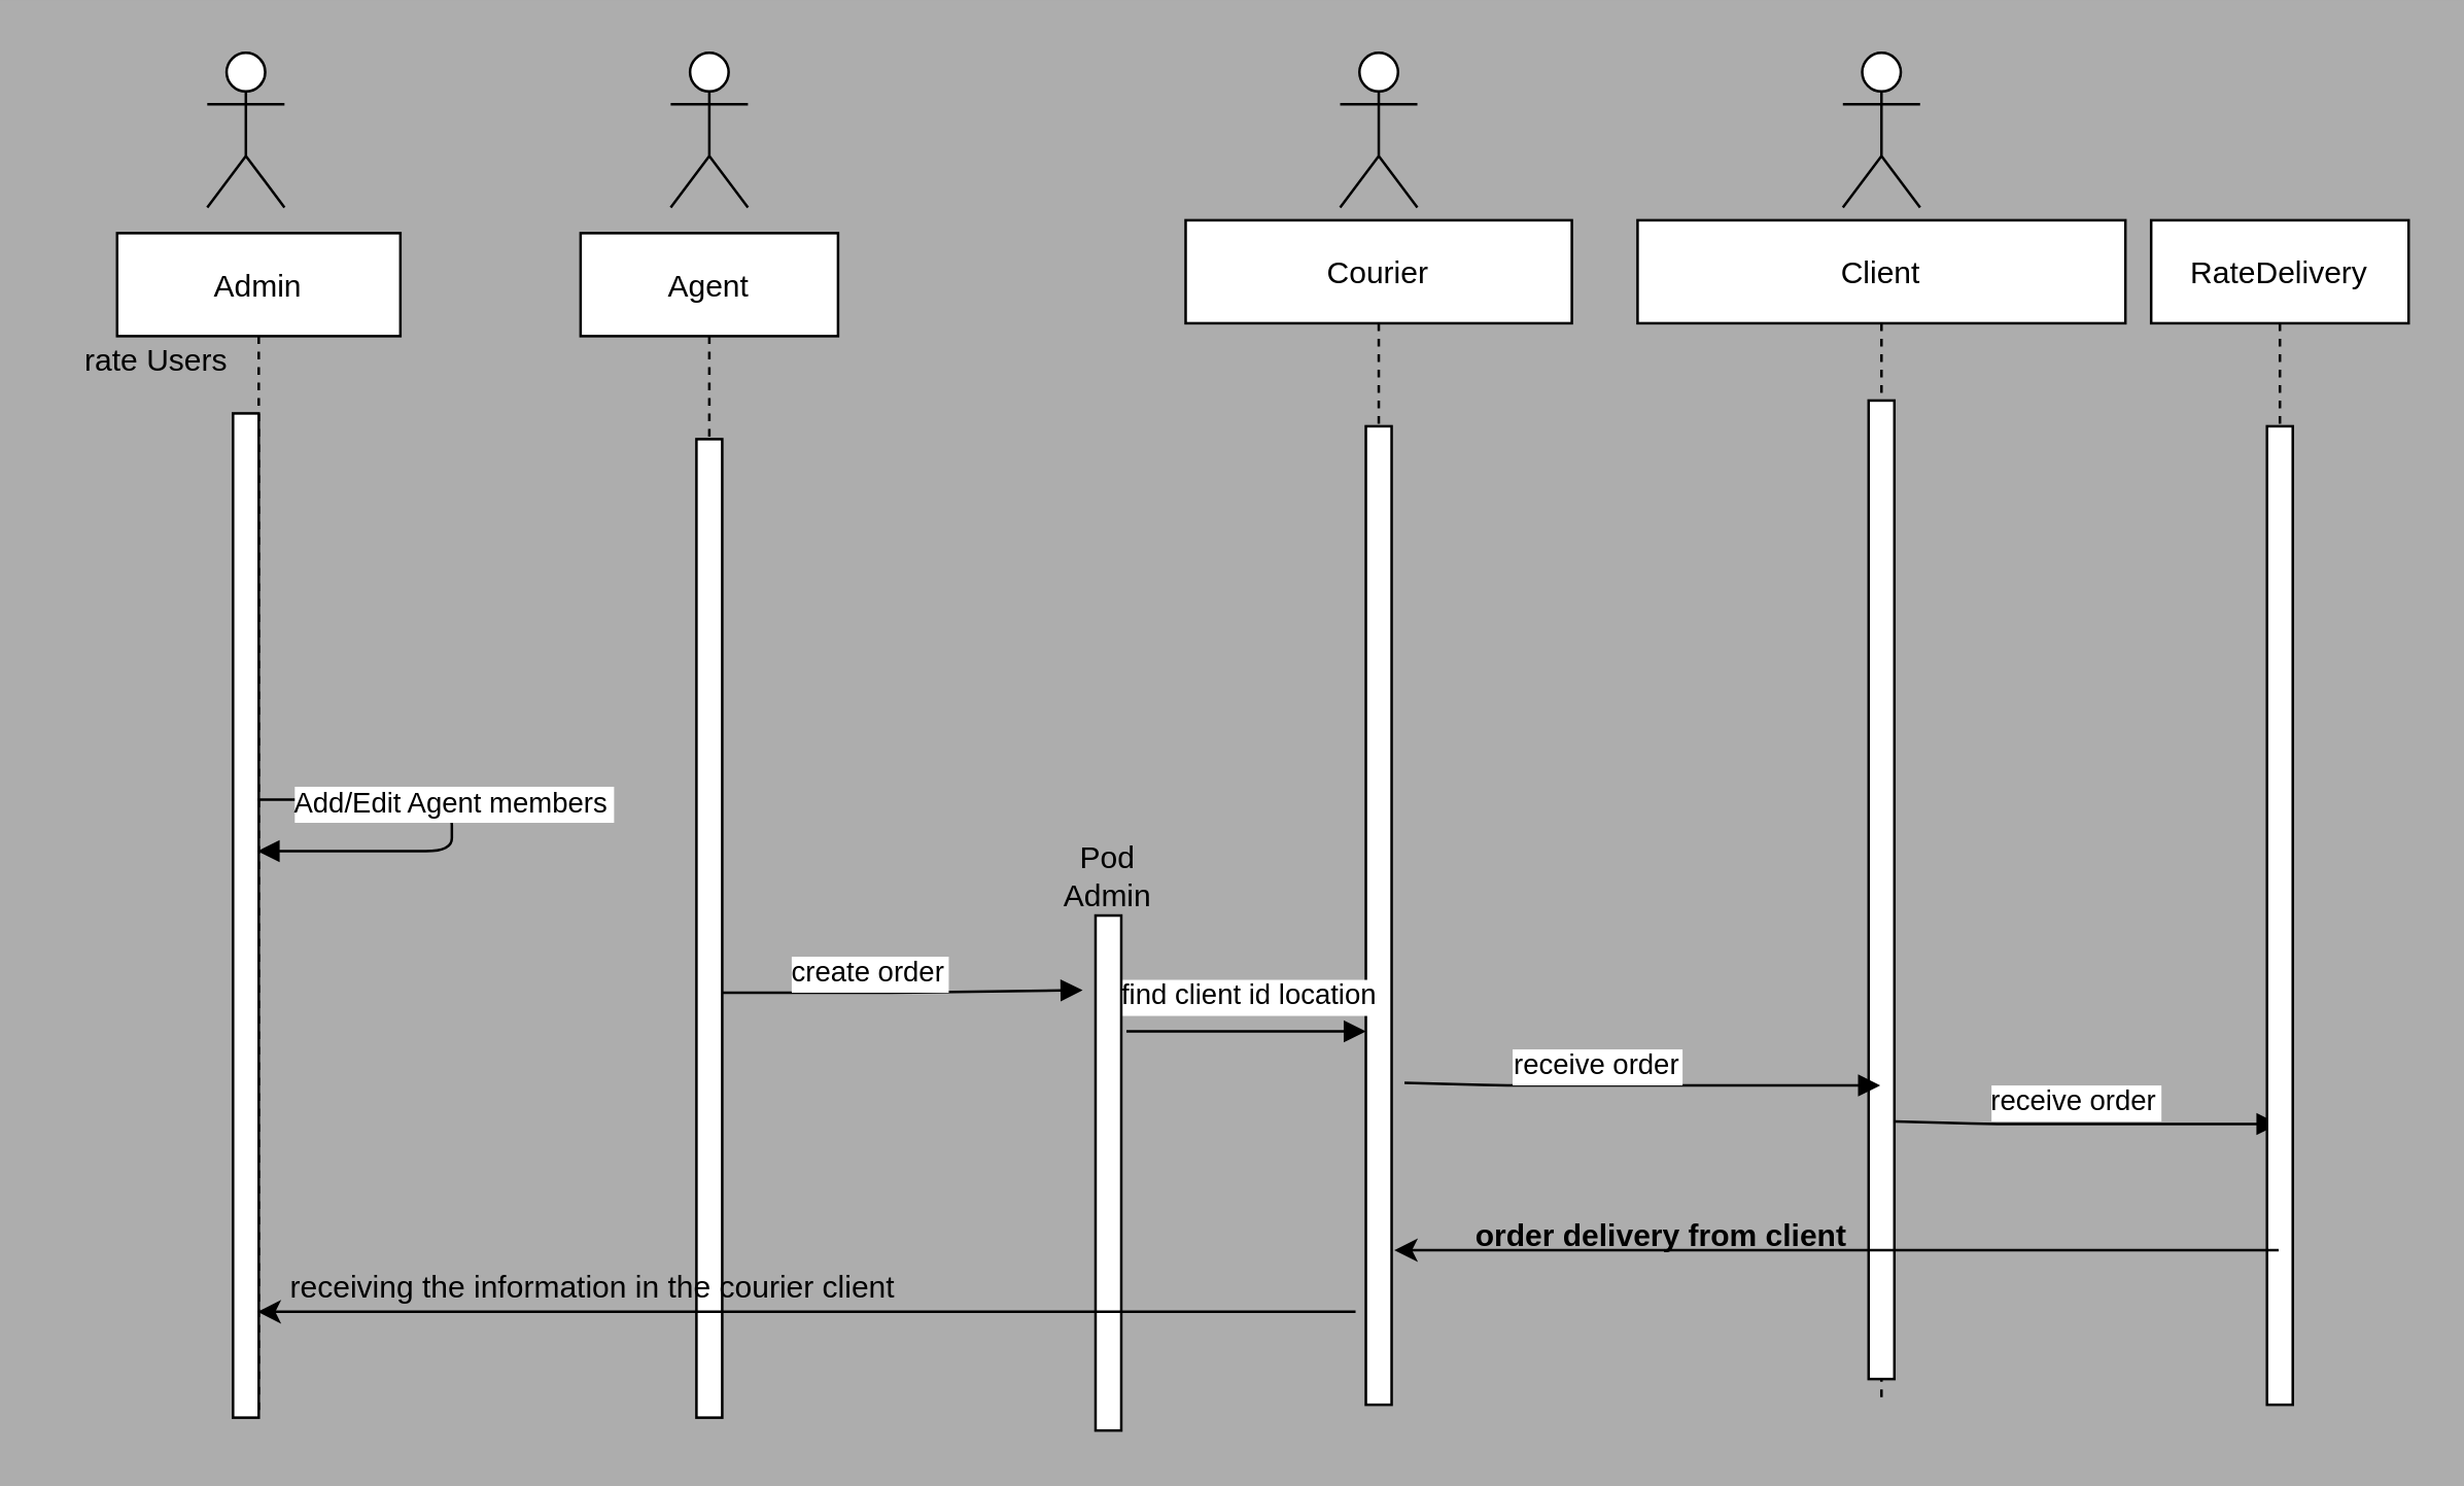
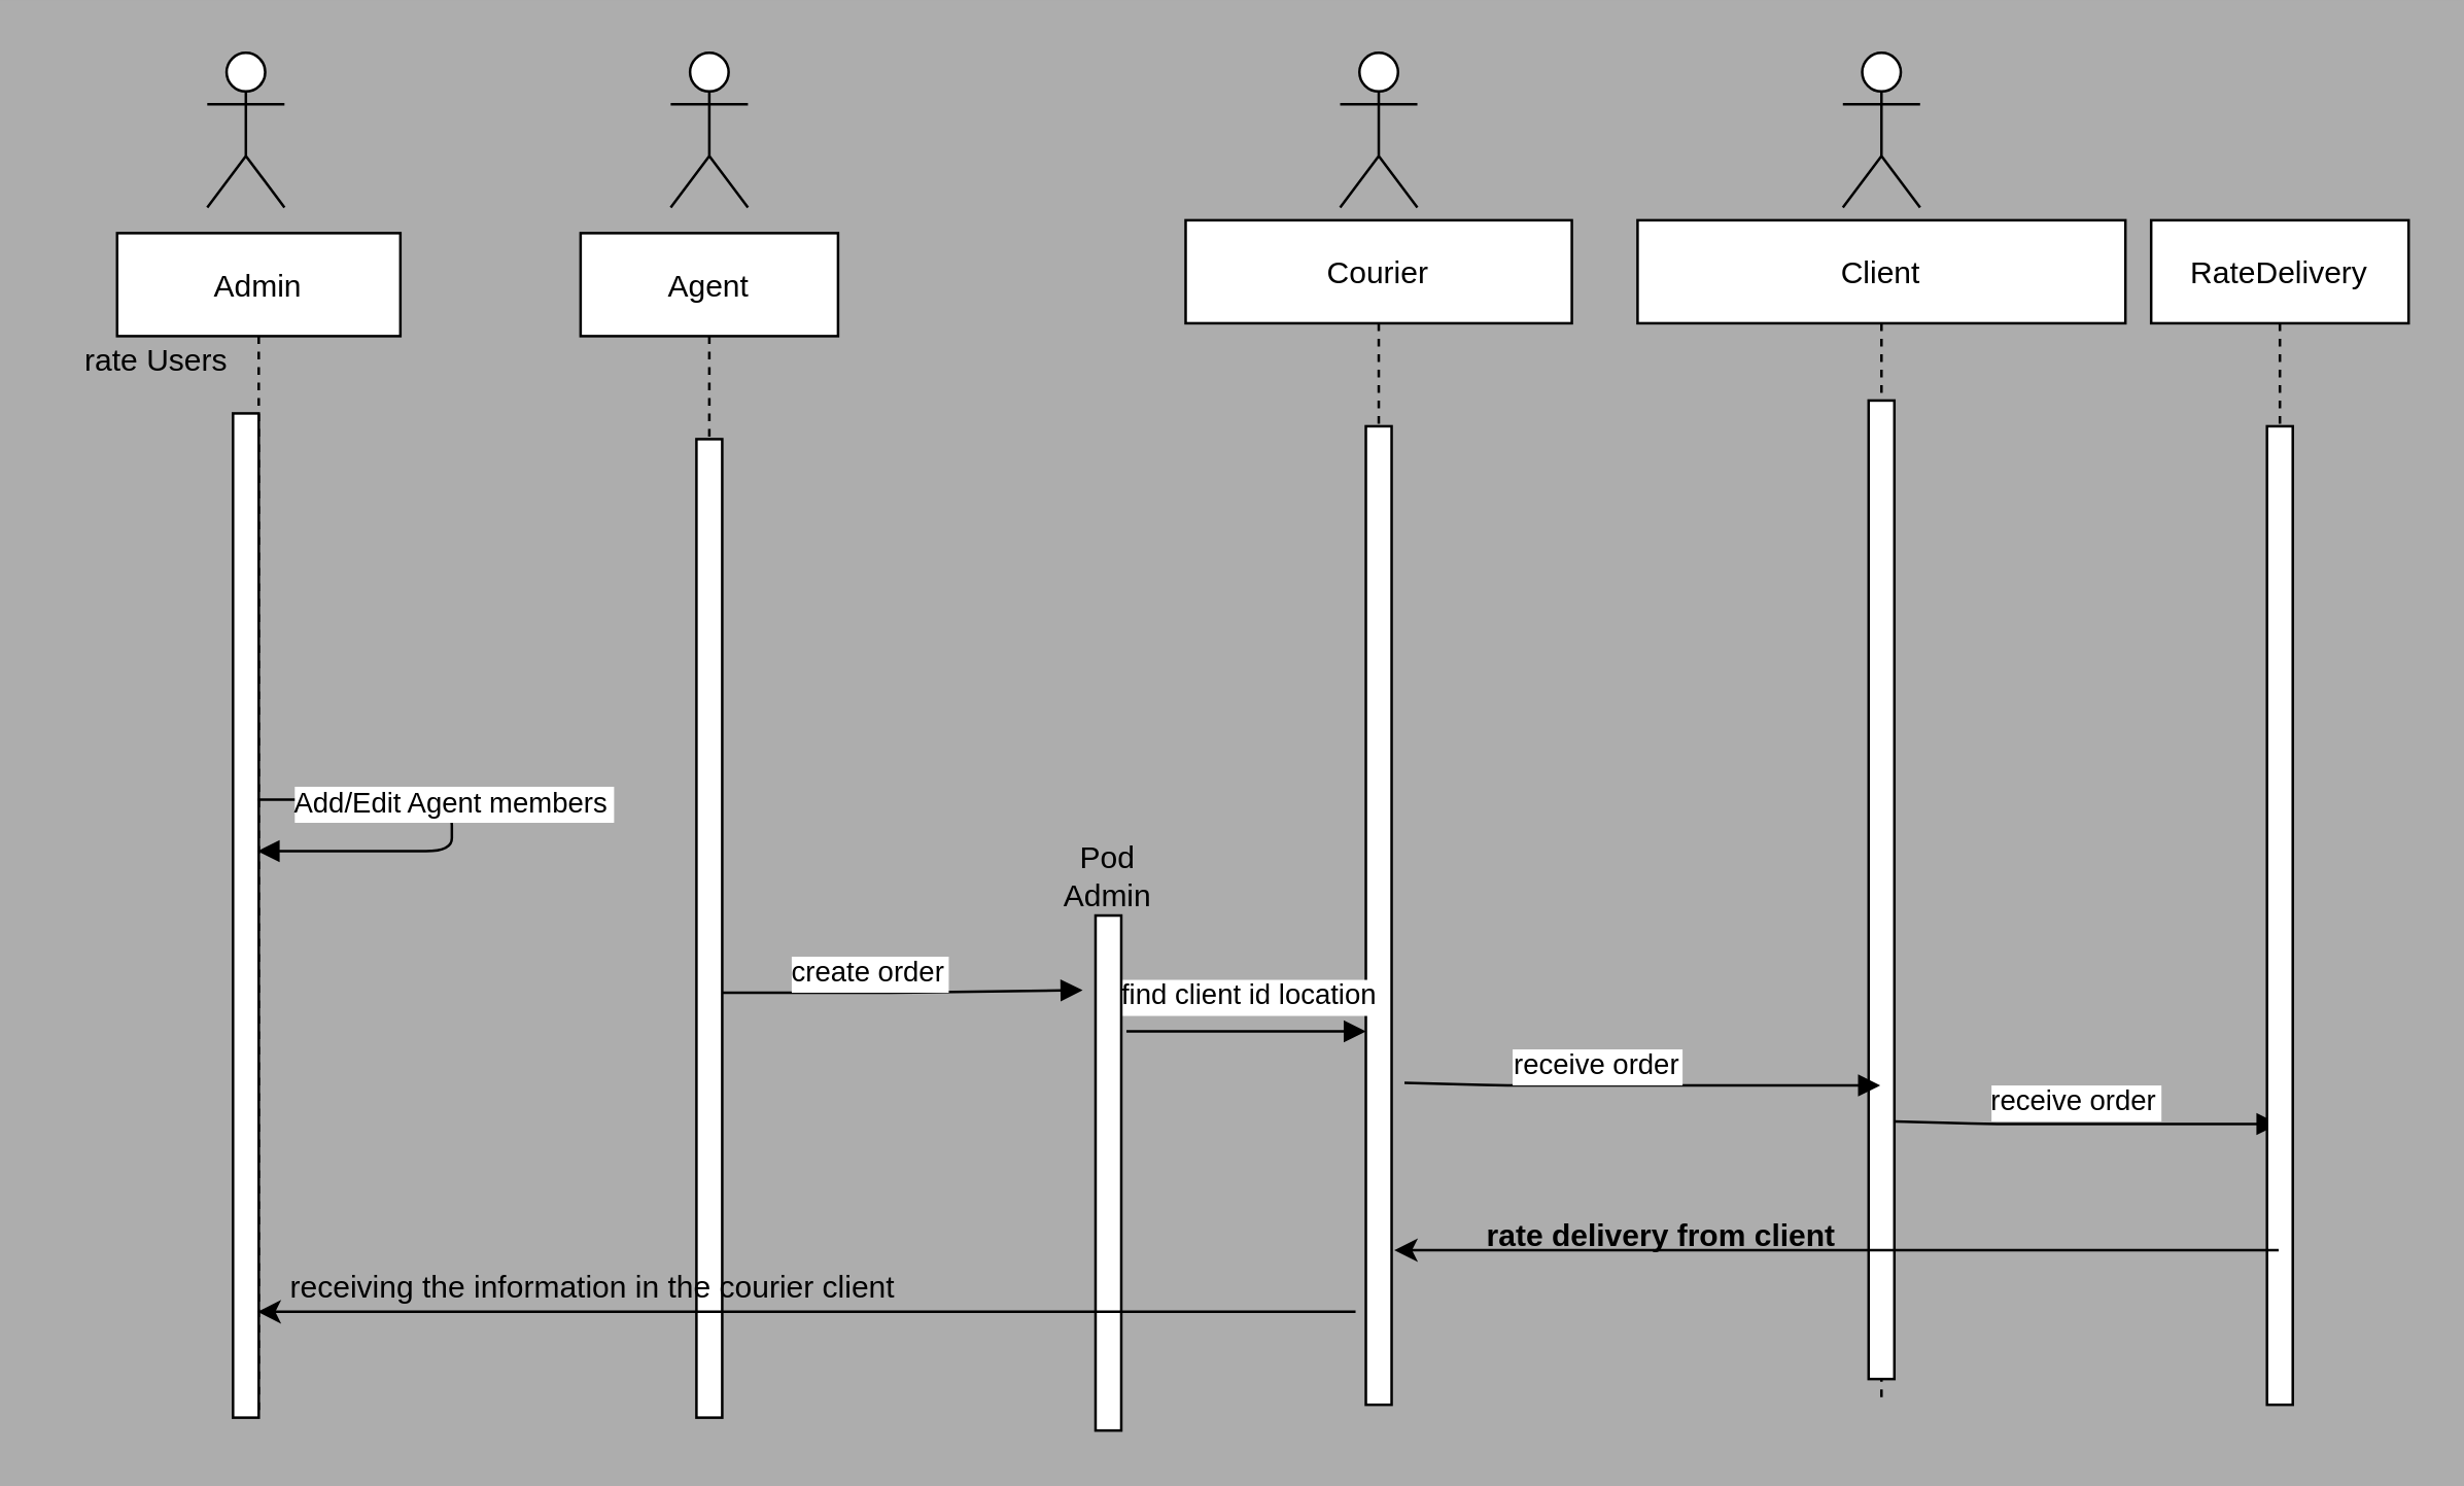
- <mxCell id="23" value="order delivery from client" style="text;html=1;strokeColor=none;fillColor=none;align=center;verticalAlign=middle;whiteSpace=wrap;rounded=0;fontStyle=1" vertex="1" parent="17"><mxGeometry x="-90.53" y="380" width="200" height="30" as="geometry" /></mxCell>
+ <mxCell id="23" value="rate delivery from client" style="text;html=1;strokeColor=none;fillColor=none;align=center;verticalAlign=middle;whiteSpace=wrap;rounded=0;fontStyle=1" vertex="1" parent="17"><mxGeometry x="-90.53" y="380" width="200" height="30" as="geometry" /></mxCell>
